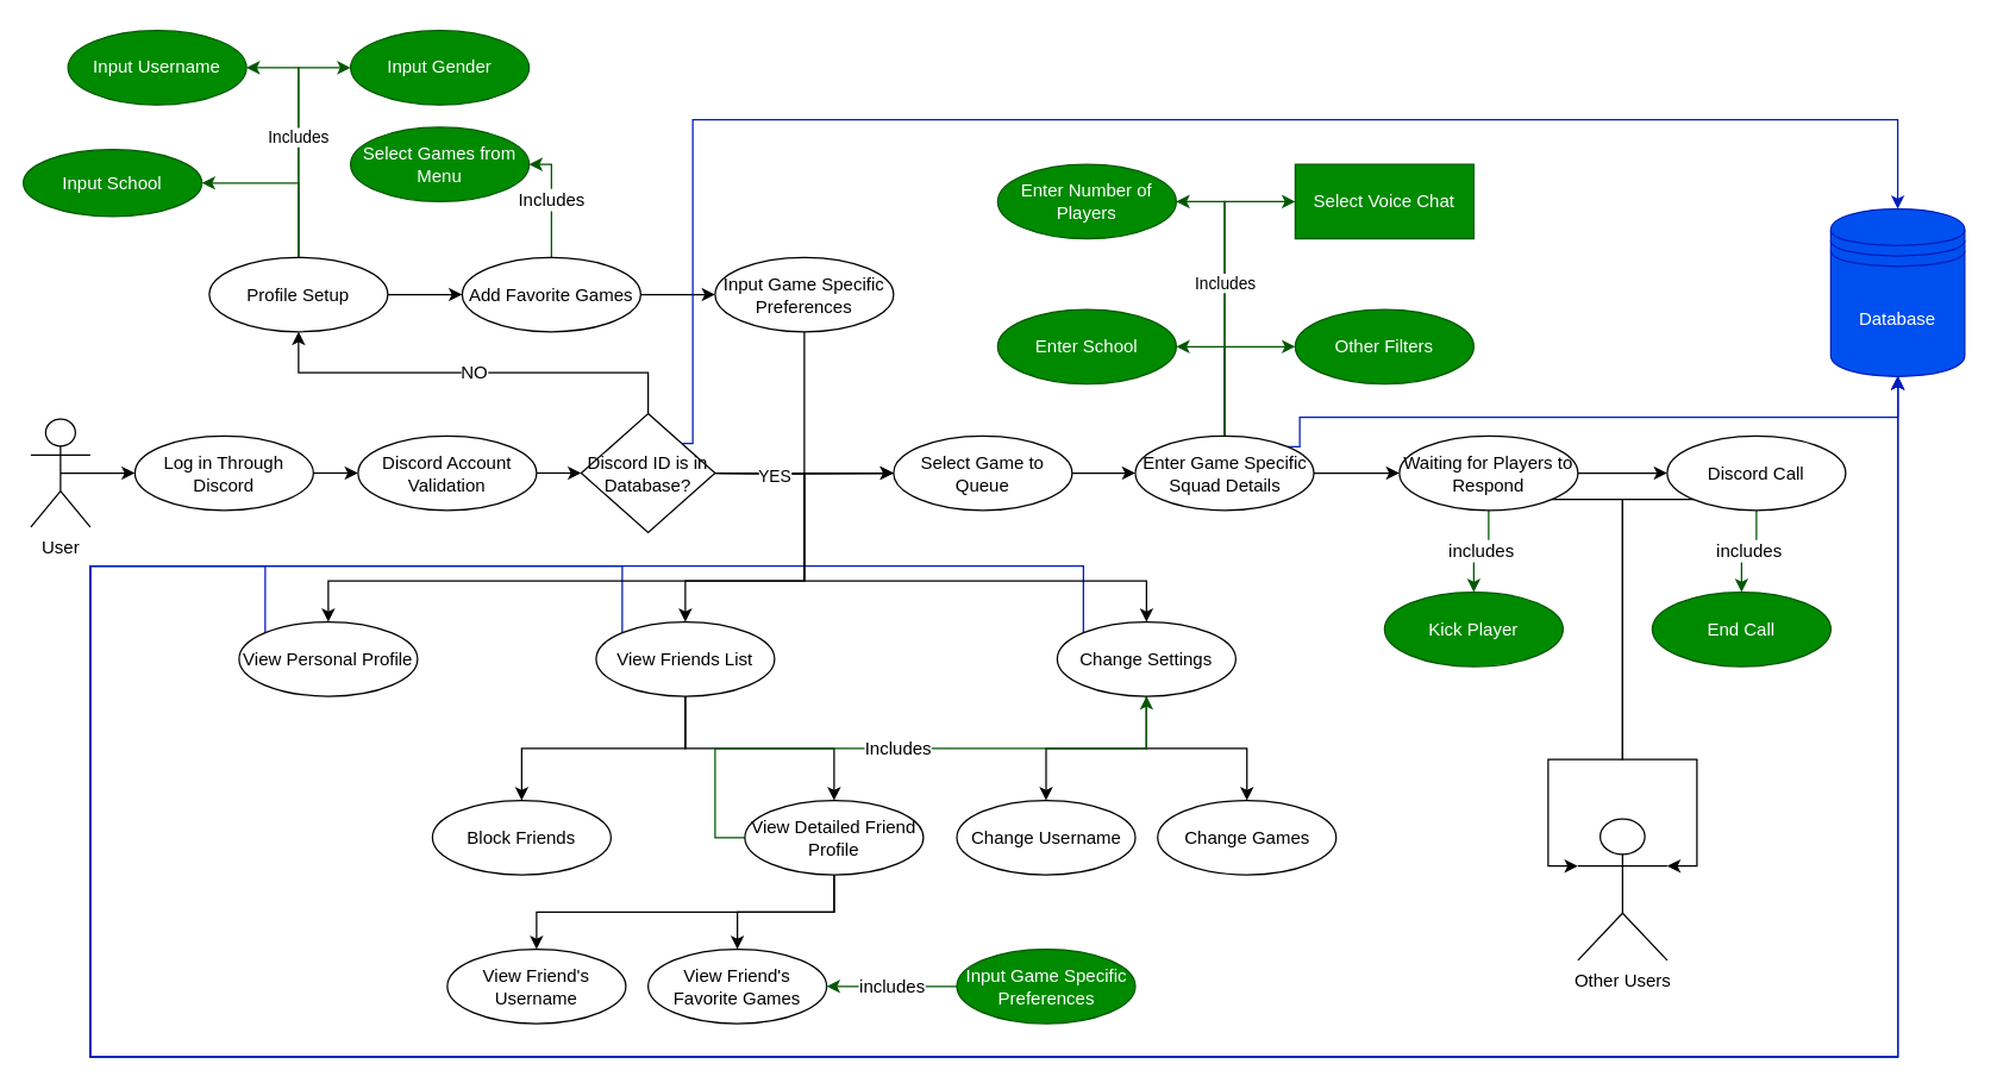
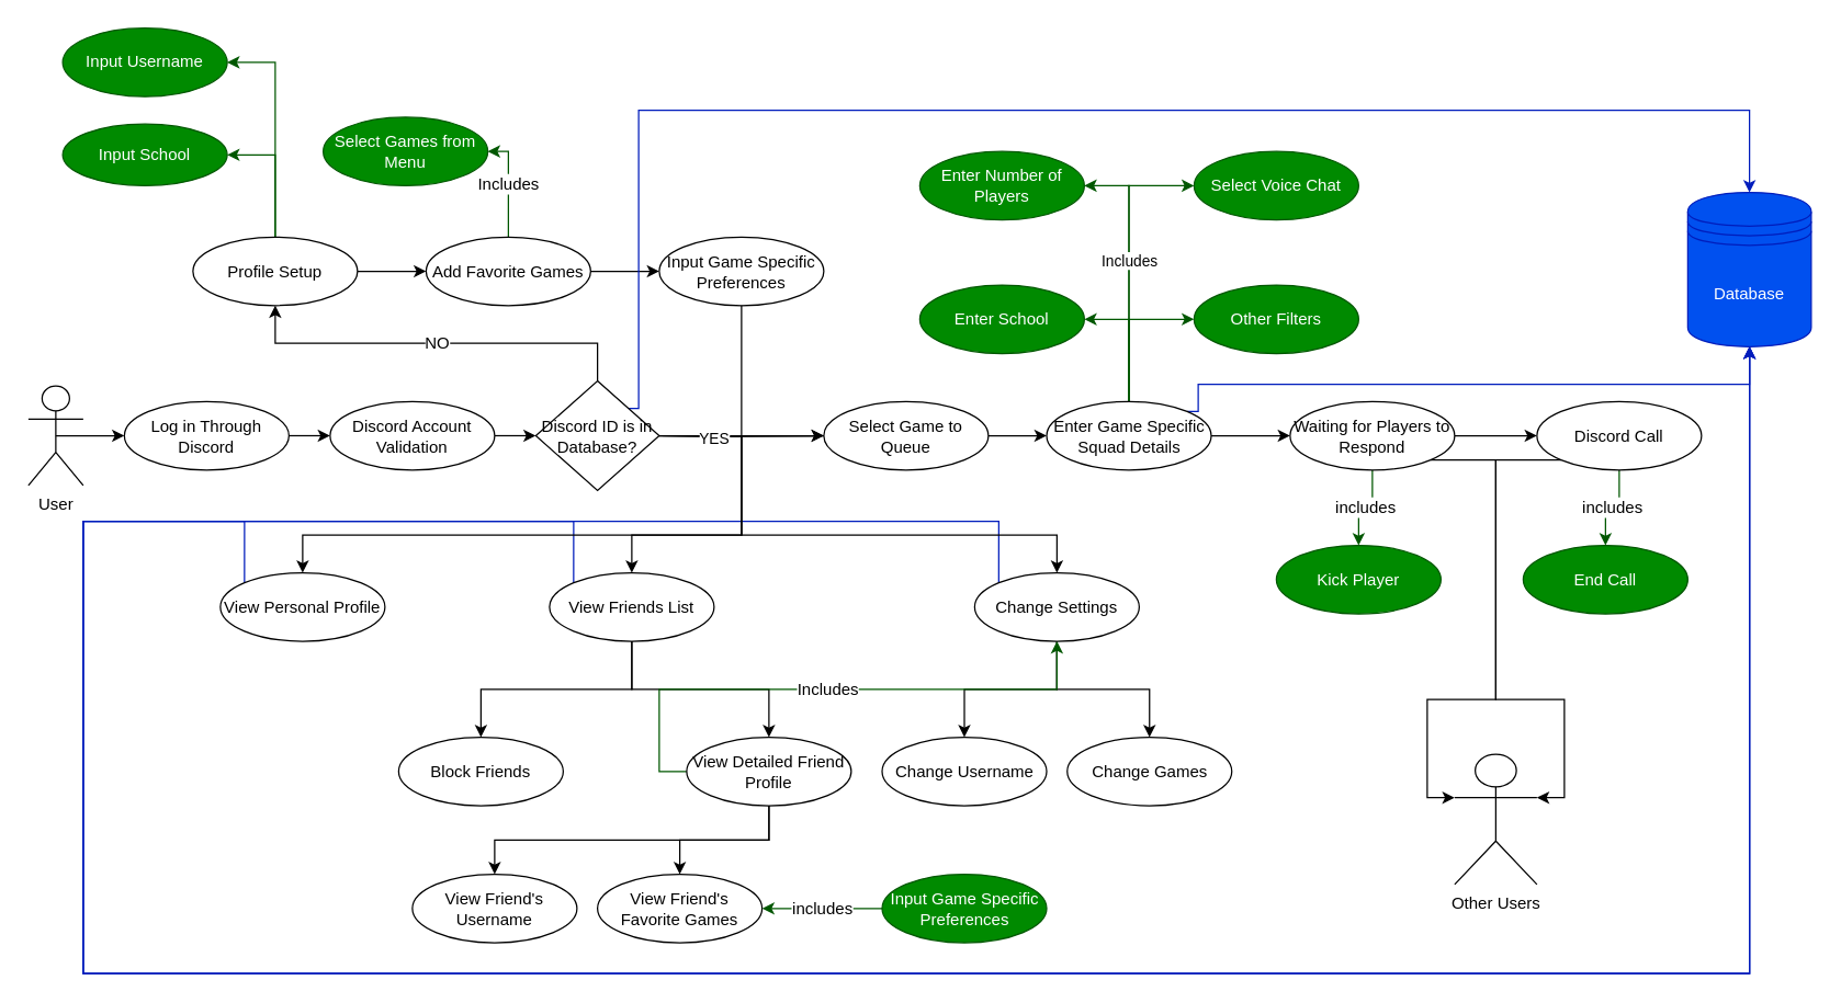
- <mxCell id="10" value="Includes" style="edgeStyle=orthogonalEdgeStyle;rounded=0;orthogonalLoop=1;jettySize=auto;html=1;exitX=0.5;exitY=0;exitDx=0;exitDy=0;entryX=0;entryY=0.5;entryDx=0;entryDy=0;fillColor=#008a00;strokeColor=#005700;" edge="1" parent="1" source="12" target="62"><mxGeometry relative="1" as="geometry" /></mxCell>
- <mxCell id="62" value="Input Gender" style="ellipse;whiteSpace=wrap;html=1;fontSize=12;fillColor=#008a00;fontColor=#ffffff;strokeColor=#005700;" parent="1" vertex="1"><mxGeometry x="235" y="20" width="120" height="50" as="geometry" /></mxCell>
- <mxCell id="20" value="Input School" style="ellipse;whiteSpace=wrap;html=1;fontSize=12;fillColor=#008a00;fontColor=#ffffff;strokeColor=#005700;" parent="1" vertex="1"><mxGeometry x="15" y="100" width="120" height="45" as="geometry" /></mxCell>
+ <mxCell id="20" value="Input School" style="ellipse;whiteSpace=wrap;html=1;fontSize=12;fillColor=#008a00;fontColor=#ffffff;strokeColor=#005700;" parent="1" vertex="1"><mxGeometry x="45" y="90" width="120" height="45" as="geometry" /></mxCell>
- <mxCell id="55" value="Select Voice Chat" style="whiteSpace=wrap;html=1;fontSize=12;fillColor=#008a00;fontColor=#ffffff;strokeColor=#005700;rounded=0;" parent="1" vertex="1"><mxGeometry x="870" y="110" width="120" height="50" as="geometry" /></mxCell>
+ <mxCell id="55" value="Select Voice Chat" style="ellipse;whiteSpace=wrap;html=1;fontSize=12;fillColor=#008a00;fontColor=#ffffff;strokeColor=#005700;" parent="1" vertex="1"><mxGeometry x="870" y="110" width="120" height="50" as="geometry" /></mxCell>
